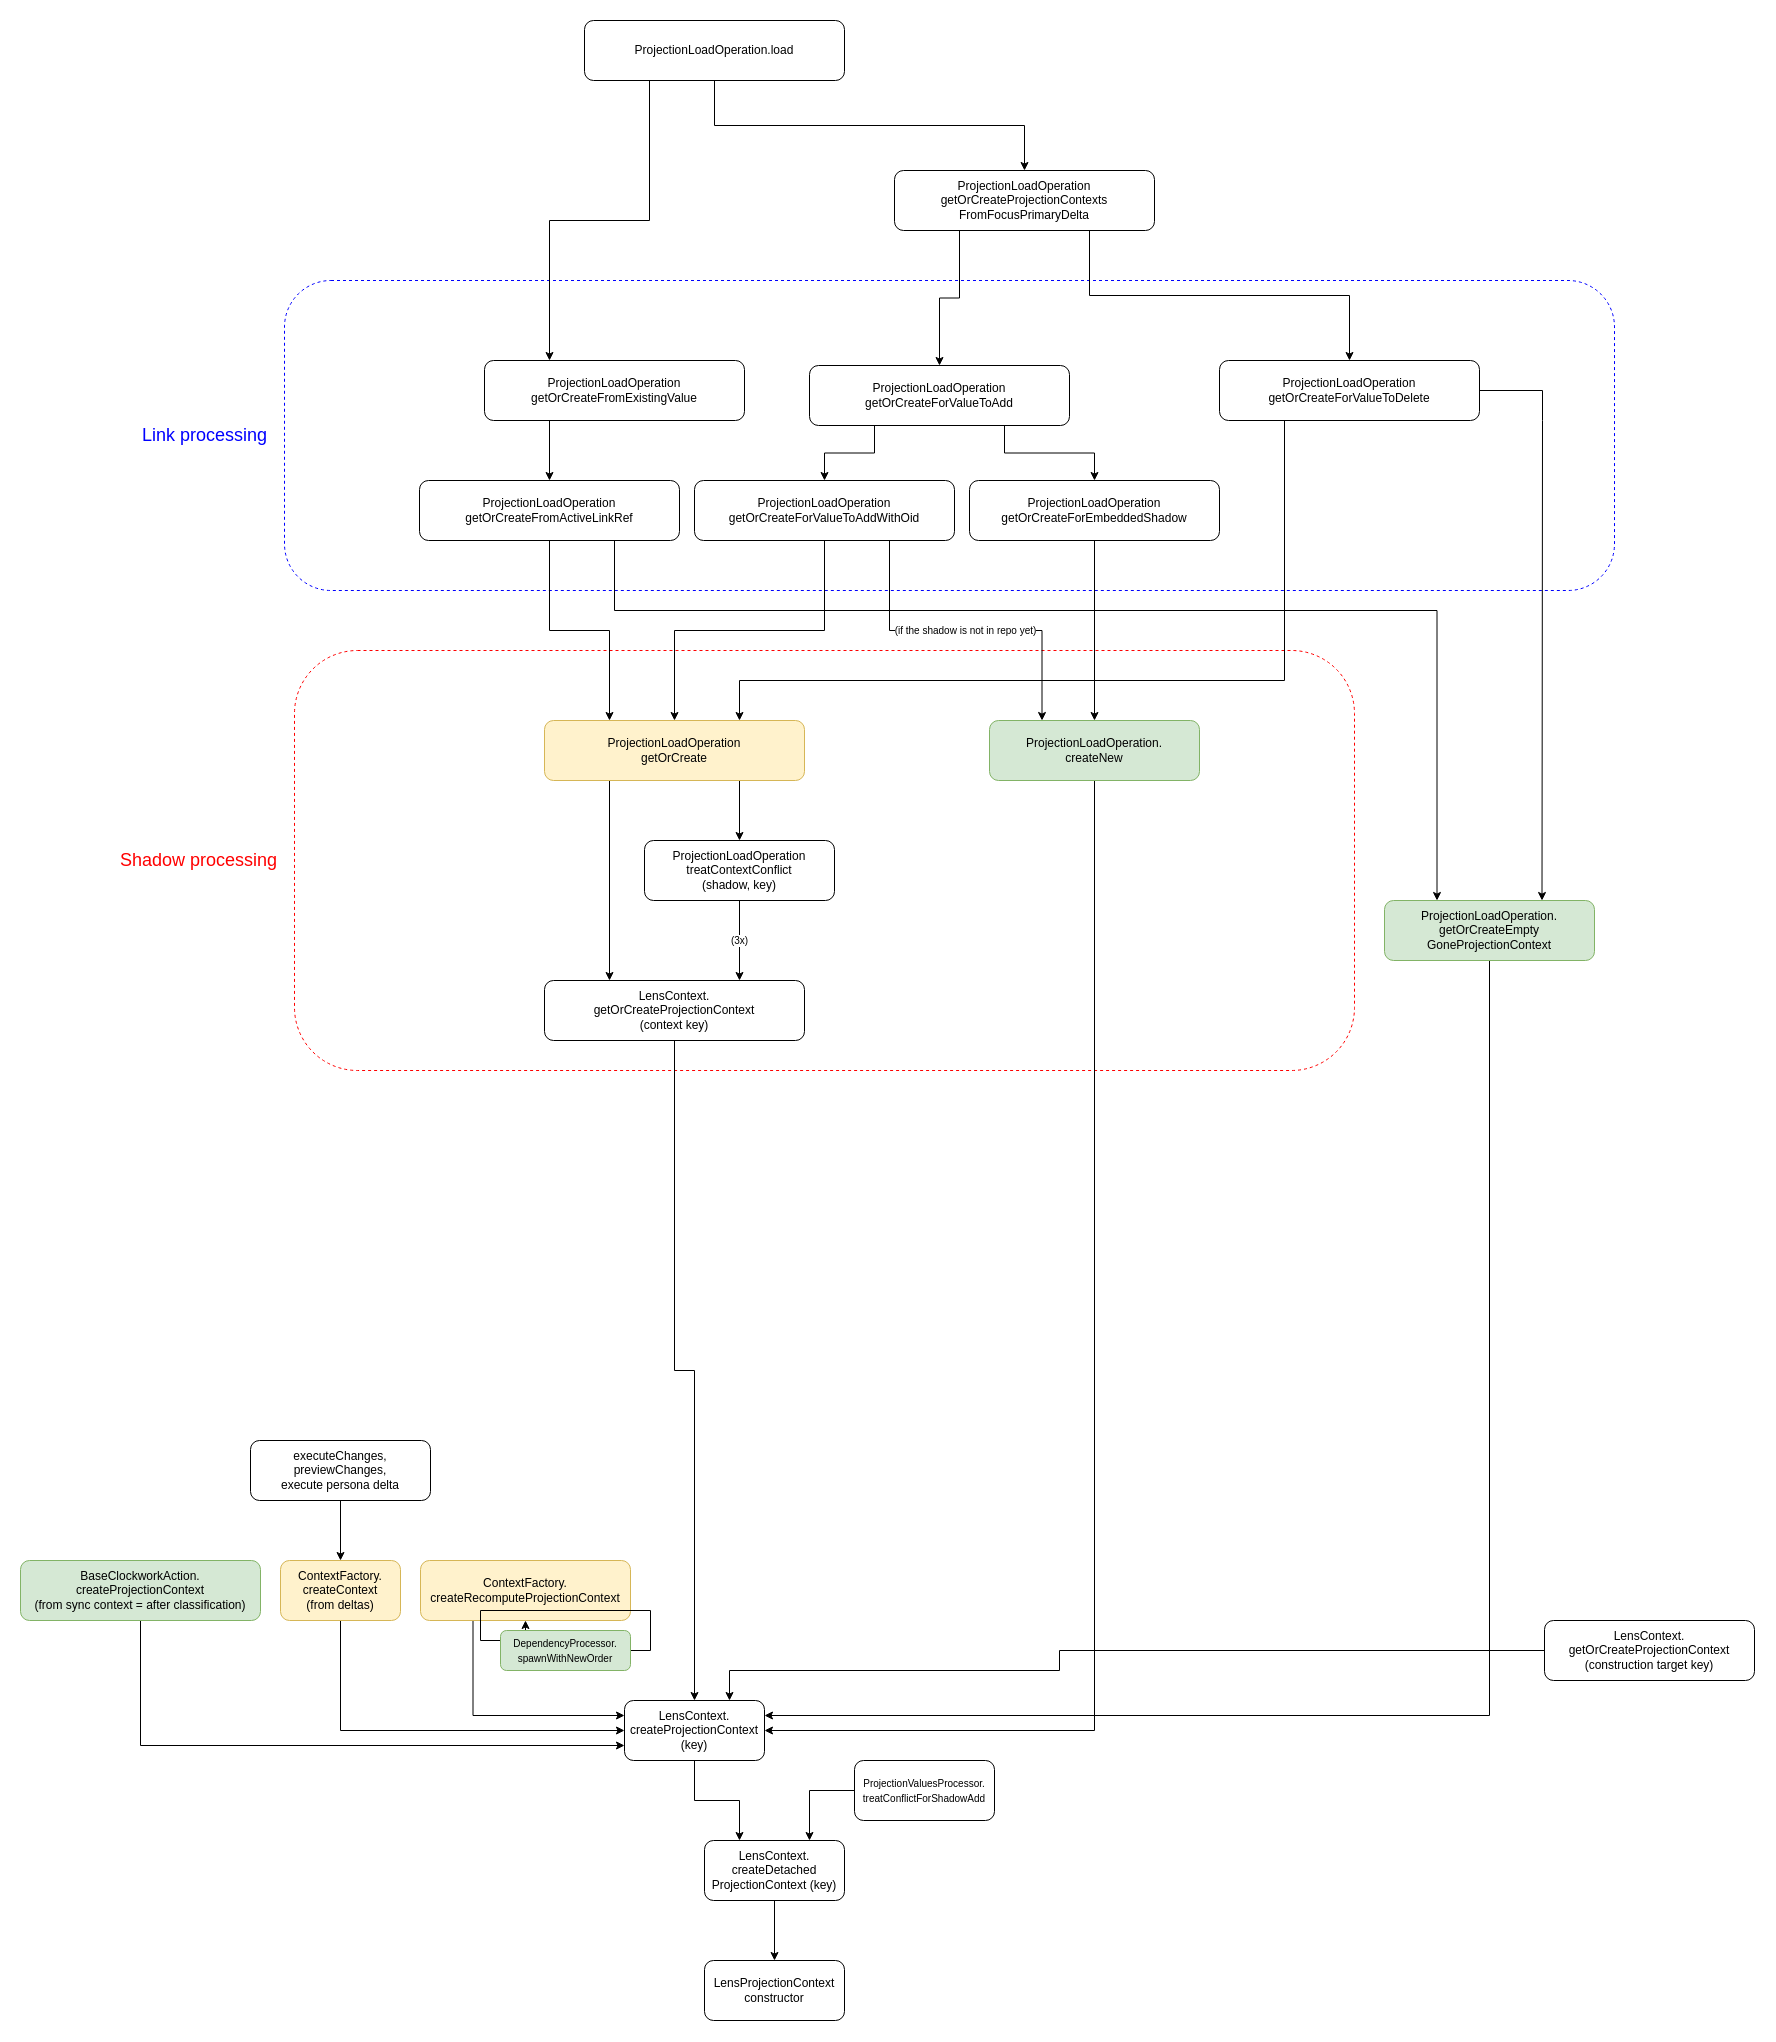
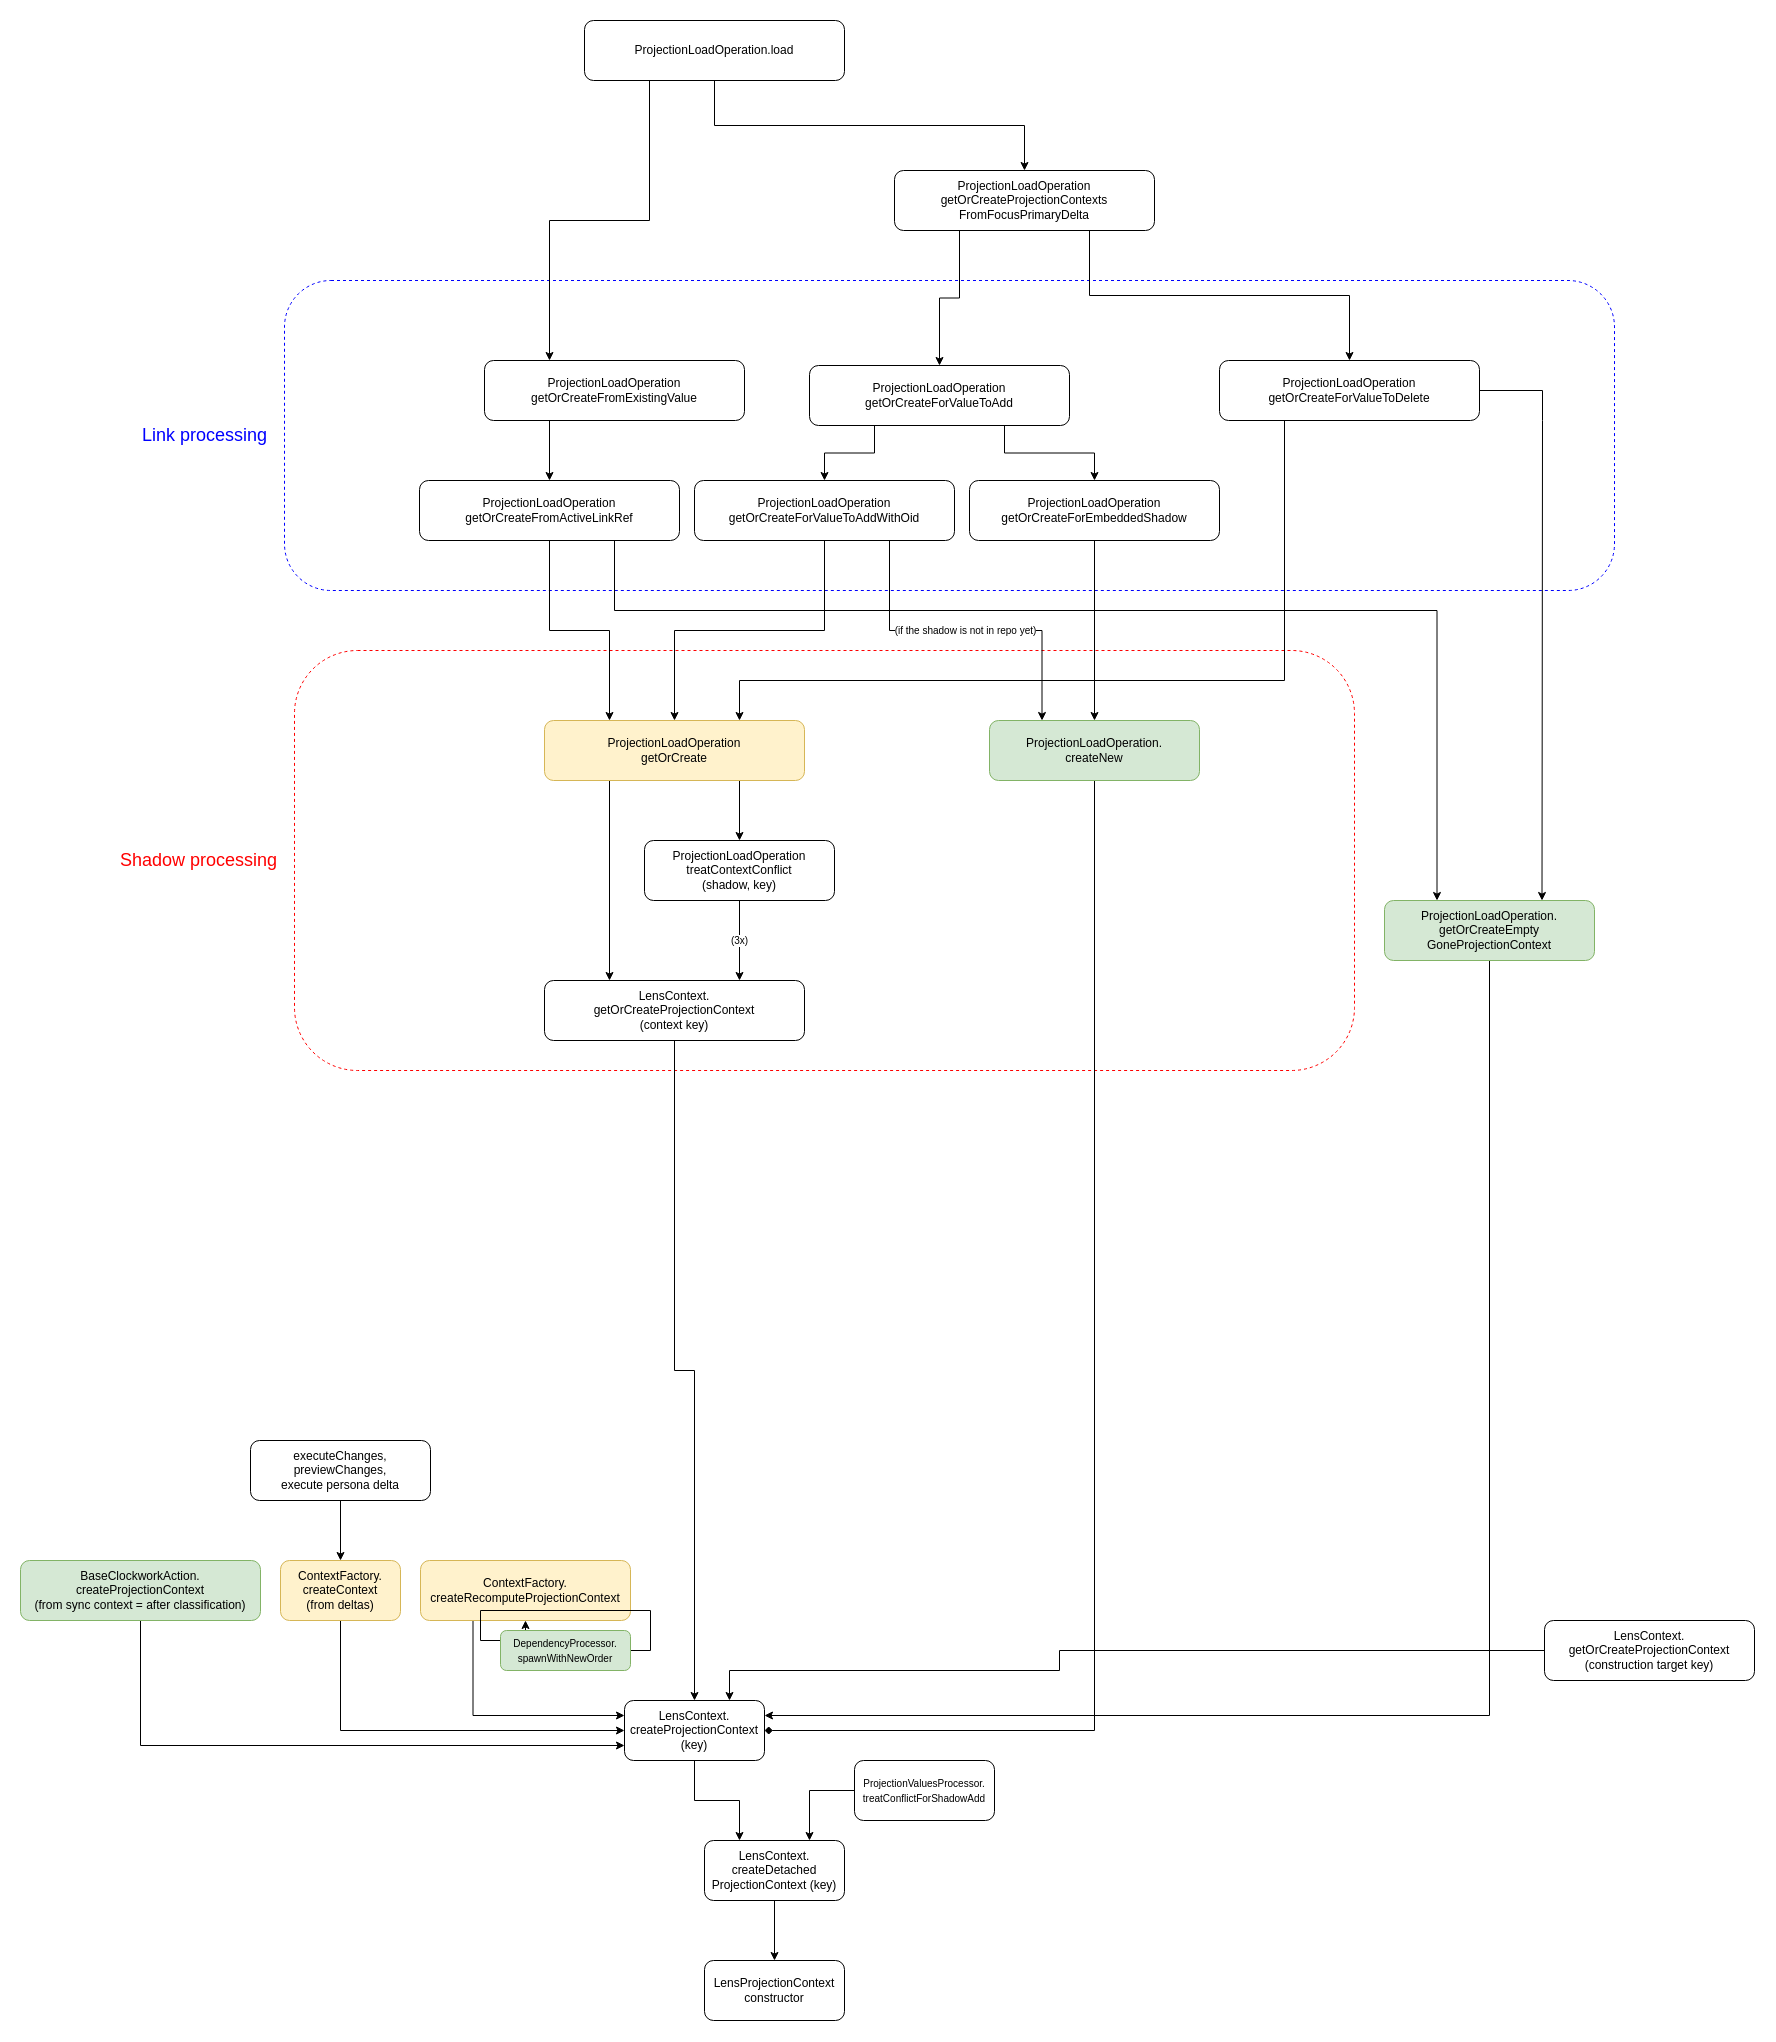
- <mxCell id="27" style="edgeStyle=orthogonalEdgeStyle;rounded=0;orthogonalLoop=1;jettySize=auto;html=1;exitX=0.5;exitY=1;exitDx=0;exitDy=0;entryX=1;entryY=0.5;entryDx=0;entryDy=0;fontSize=12;" edge="1" parent="1" source="28" target="8"><mxGeometry relative="1" as="geometry" /></mxCell>
+ <mxCell id="27" style="edgeStyle=orthogonalEdgeStyle;rounded=0;orthogonalLoop=1;jettySize=auto;html=1;exitX=0.5;exitY=1;exitDx=0;exitDy=0;entryX=1;entryY=0.5;entryDx=0;entryDy=0;fontSize=12;endArrow=diamond;" edge="1" parent="1" source="28" target="8"><mxGeometry relative="1" as="geometry" /></mxCell>
